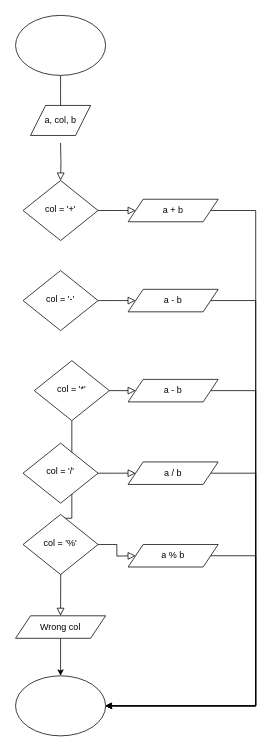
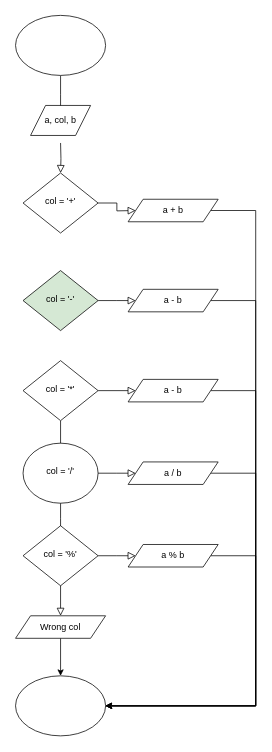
- <mxCell id="4" value="col = '+'" style="rhombus;whiteSpace=wrap;html=1;shadow=0;fontFamily=Helvetica;fontSize=12;align=center;strokeWidth=1;spacing=6;spacingTop=-4;" parent="1" vertex="1"><mxGeometry x="30" y="240" width="100" height="80" as="geometry" /></mxCell>
+ <mxCell id="4" value="col = '+'" style="rhombus;whiteSpace=wrap;html=1;shadow=0;fontFamily=Helvetica;fontSize=12;align=center;strokeWidth=1;spacing=6;spacingTop=-4;" parent="1" vertex="1"><mxGeometry x="30" y="230" width="100" height="80" as="geometry" /></mxCell>
- <mxCell id="7" value="col = '-'" style="rhombus;whiteSpace=wrap;html=1;shadow=0;fontFamily=Helvetica;fontSize=12;align=center;strokeWidth=1;spacing=6;spacingTop=-4;" parent="1" vertex="1"><mxGeometry x="30" y="360" width="100" height="80" as="geometry" /></mxCell>
+ <mxCell id="7" value="col = '-'" style="rhombus;whiteSpace=wrap;html=1;shadow=0;fontFamily=Helvetica;fontSize=12;align=center;strokeWidth=1;spacing=6;spacingTop=-4;fillColor=#d5e8d4;" parent="1" vertex="1"><mxGeometry x="30" y="360" width="100" height="80" as="geometry" /></mxCell>
- <mxCell id="15" value="col = '*'" style="rhombus;whiteSpace=wrap;html=1;shadow=0;fontFamily=Helvetica;fontSize=12;align=center;strokeWidth=1;spacing=6;spacingTop=-4;" vertex="1" parent="1"><mxGeometry x="45" y="480" width="100" height="80" as="geometry" /></mxCell>
+ <mxCell id="15" value="col = '*'" style="rhombus;whiteSpace=wrap;html=1;shadow=0;fontFamily=Helvetica;fontSize=12;align=center;strokeWidth=1;spacing=6;spacingTop=-4;" vertex="1" parent="1"><mxGeometry x="30" y="480" width="100" height="80" as="geometry" /></mxCell>
- <mxCell id="19" value="col = '/'" style="rhombus;whiteSpace=wrap;html=1;shadow=0;fontFamily=Helvetica;fontSize=12;align=center;strokeWidth=1;spacing=6;spacingTop=-4;" vertex="1" parent="1"><mxGeometry x="30" y="590" width="100" height="80" as="geometry" /></mxCell>
+ <mxCell id="19" value="col = '/'" style="ellipse;whiteSpace=wrap;html=1;shadow=0;fontFamily=Helvetica;fontSize=12;align=center;strokeWidth=1;spacing=6;spacingTop=-4;" vertex="1" parent="1"><mxGeometry x="30" y="590" width="100" height="80" as="geometry" /></mxCell>
- <mxCell id="23" value="col = '%'" style="rhombus;whiteSpace=wrap;html=1;shadow=0;fontFamily=Helvetica;fontSize=12;align=center;strokeWidth=1;spacing=6;spacingTop=-4;" vertex="1" parent="1"><mxGeometry x="30" y="685" width="100" height="80" as="geometry" /></mxCell>
+ <mxCell id="23" value="col = '%'" style="rhombus;whiteSpace=wrap;html=1;shadow=0;fontFamily=Helvetica;fontSize=12;align=center;strokeWidth=1;spacing=6;spacingTop=-4;" vertex="1" parent="1"><mxGeometry x="30" y="700" width="100" height="80" as="geometry" /></mxCell>
